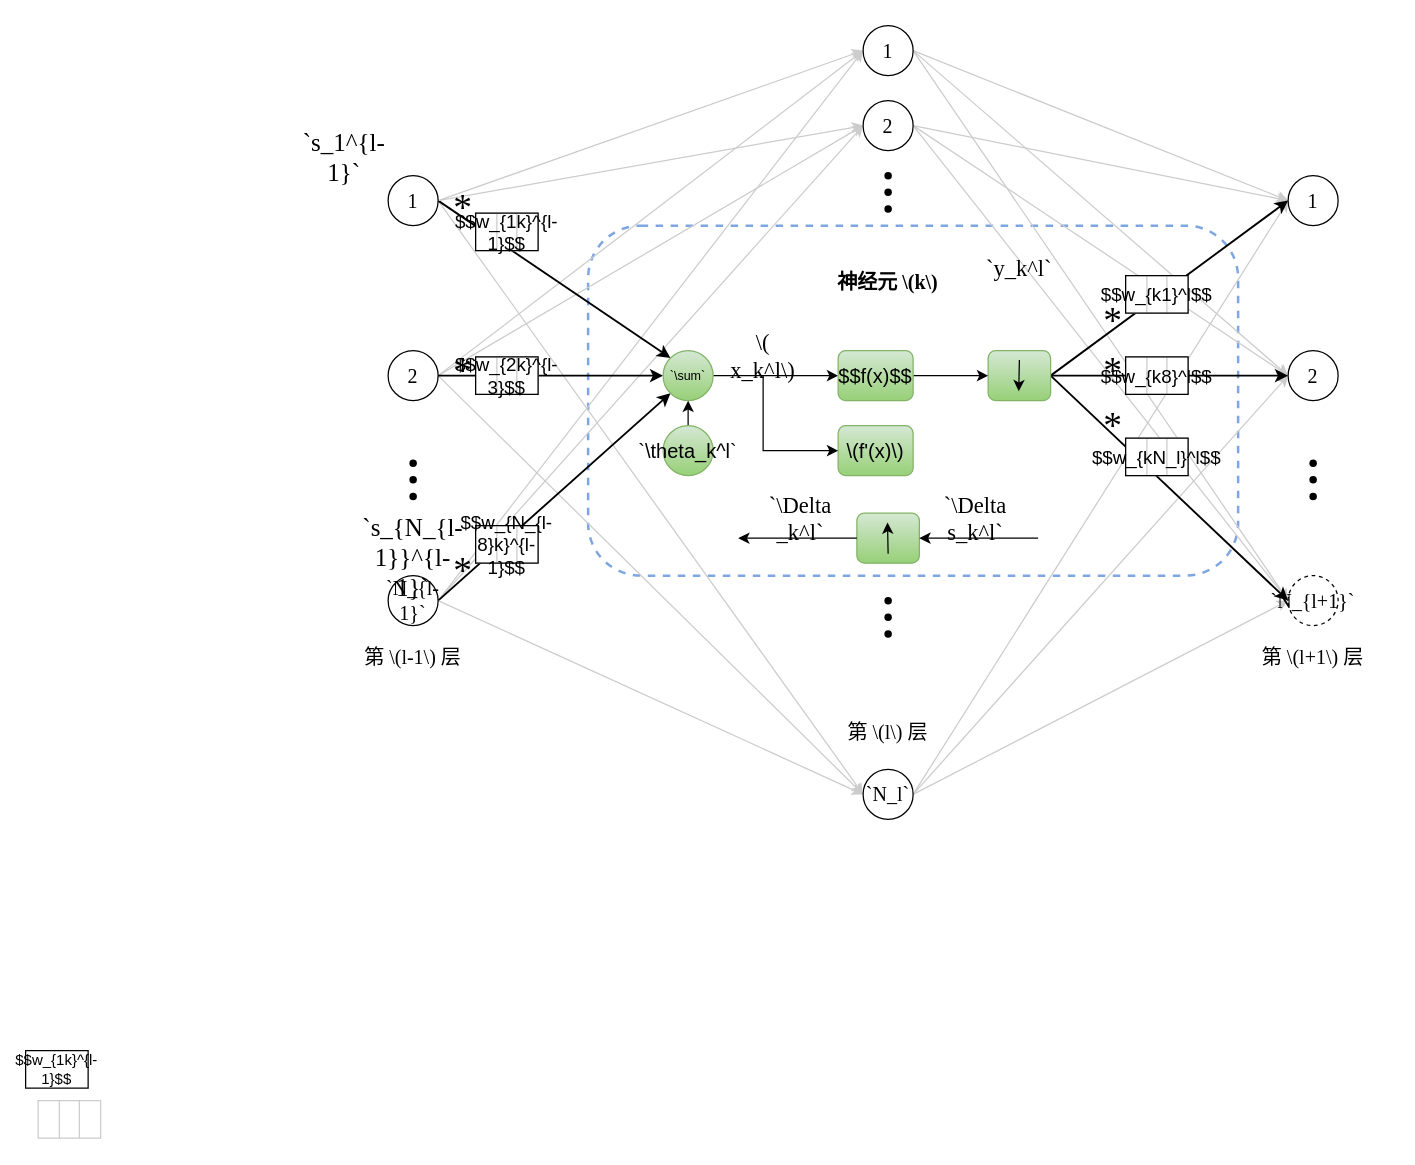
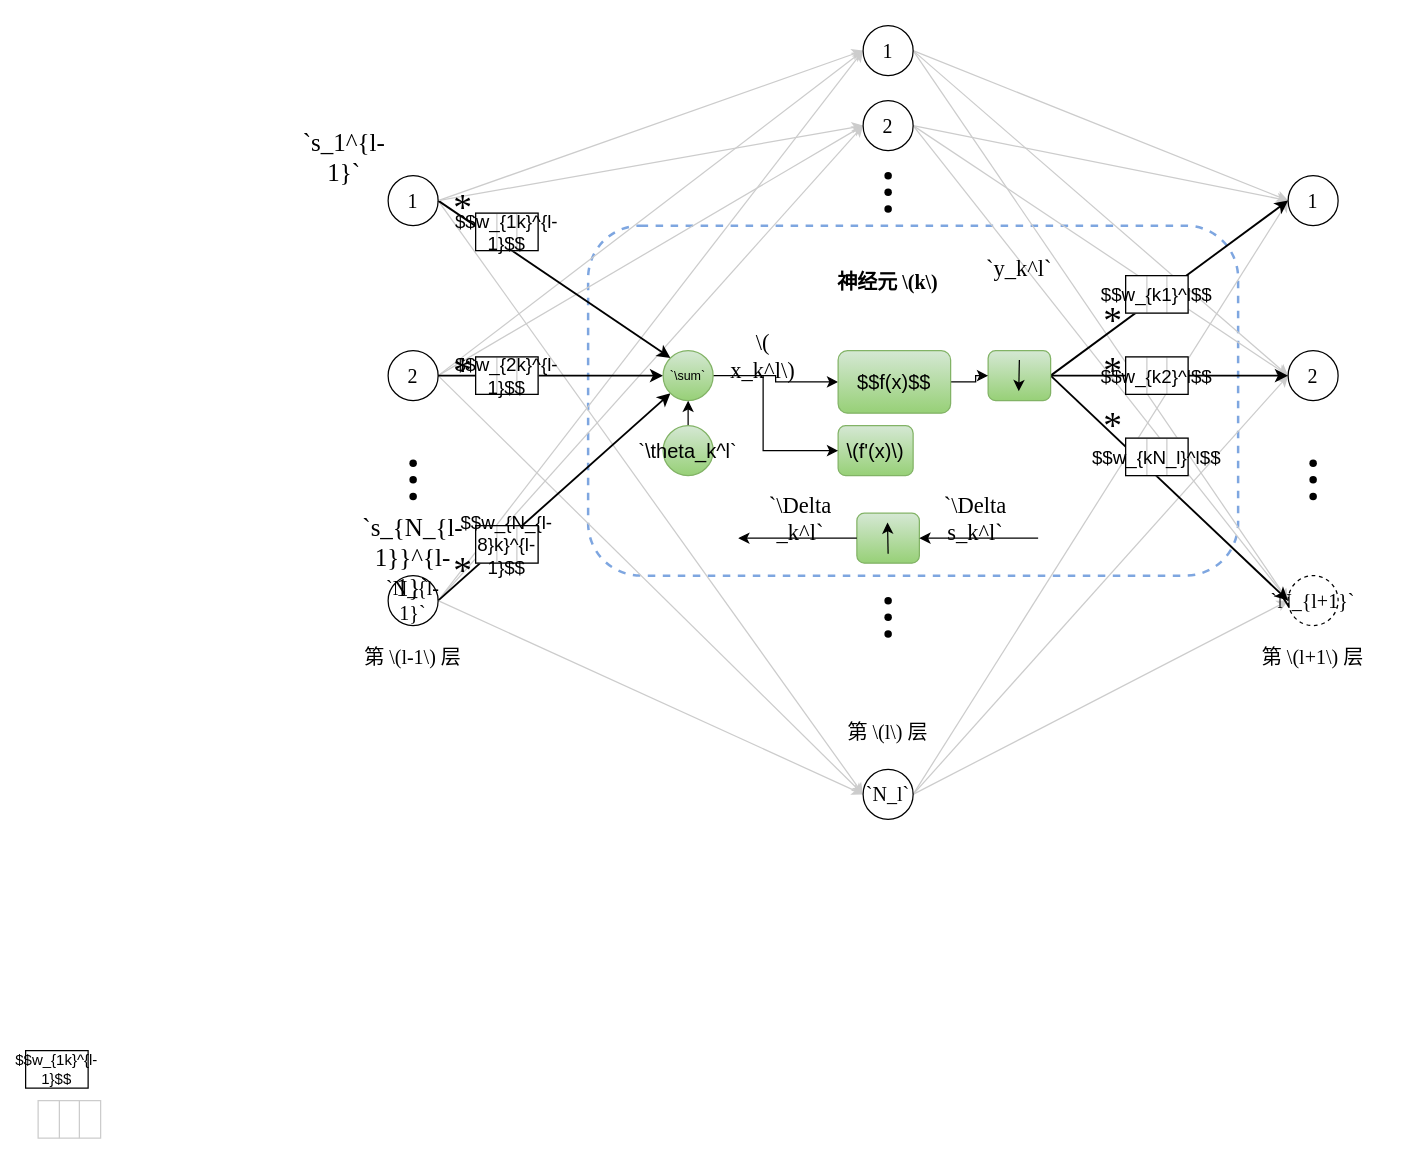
- <mxCell id="92" value="&lt;font style=&quot;font-size: 15px;&quot;&gt;$$w_{2k}^{l-3}$$&lt;/font&gt;" style="rounded=0;whiteSpace=wrap;html=1;fillColor=none;" parent="1" vertex="1"><mxGeometry x="380" y="285" width="50" height="30" as="geometry" /></mxCell>
+ <mxCell id="92" value="&lt;font style=&quot;font-size: 15px;&quot;&gt;$$w_{2k}^{l-1}$$&lt;/font&gt;" style="rounded=0;whiteSpace=wrap;html=1;fillColor=none;" parent="1" vertex="1"><mxGeometry x="380" y="285" width="50" height="30" as="geometry" /></mxCell>
- <mxCell id="43" value="&lt;font style=&quot;font-size: 16px;&quot;&gt;$$f(x)$$&lt;/font&gt;" style="rounded=1;whiteSpace=wrap;html=1;fillColor=#d5e8d4;gradientColor=#97d077;strokeColor=#82b366;fontStyle=0" parent="1" vertex="1"><mxGeometry x="670" y="280" width="60" height="40" as="geometry" /></mxCell>
+ <mxCell id="43" value="&lt;font style=&quot;font-size: 16px;&quot;&gt;$$f(x)$$&lt;/font&gt;" style="rounded=1;whiteSpace=wrap;html=1;fillColor=#d5e8d4;gradientColor=#97d077;strokeColor=#82b366;fontStyle=0" parent="1" vertex="1"><mxGeometry x="670" y="280" width="90" height="50" as="geometry" /></mxCell>
- <mxCell id="95" value="&lt;font style=&quot;font-size: 15px;&quot;&gt;$$w_{k8}^l$$&lt;/font&gt;" style="rounded=0;whiteSpace=wrap;html=1;fillColor=none;" parent="1" vertex="1"><mxGeometry x="900" y="285" width="50" height="30" as="geometry" /></mxCell>
+ <mxCell id="95" value="&lt;font style=&quot;font-size: 15px;&quot;&gt;$$w_{k2}^l$$&lt;/font&gt;" style="rounded=0;whiteSpace=wrap;html=1;fillColor=none;" parent="1" vertex="1"><mxGeometry x="900" y="285" width="50" height="30" as="geometry" /></mxCell>
